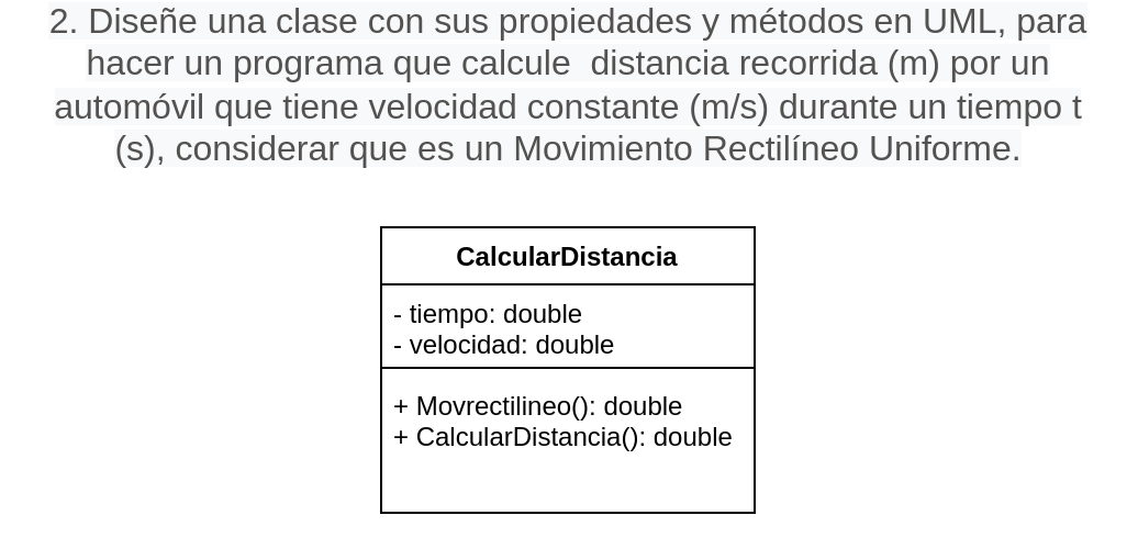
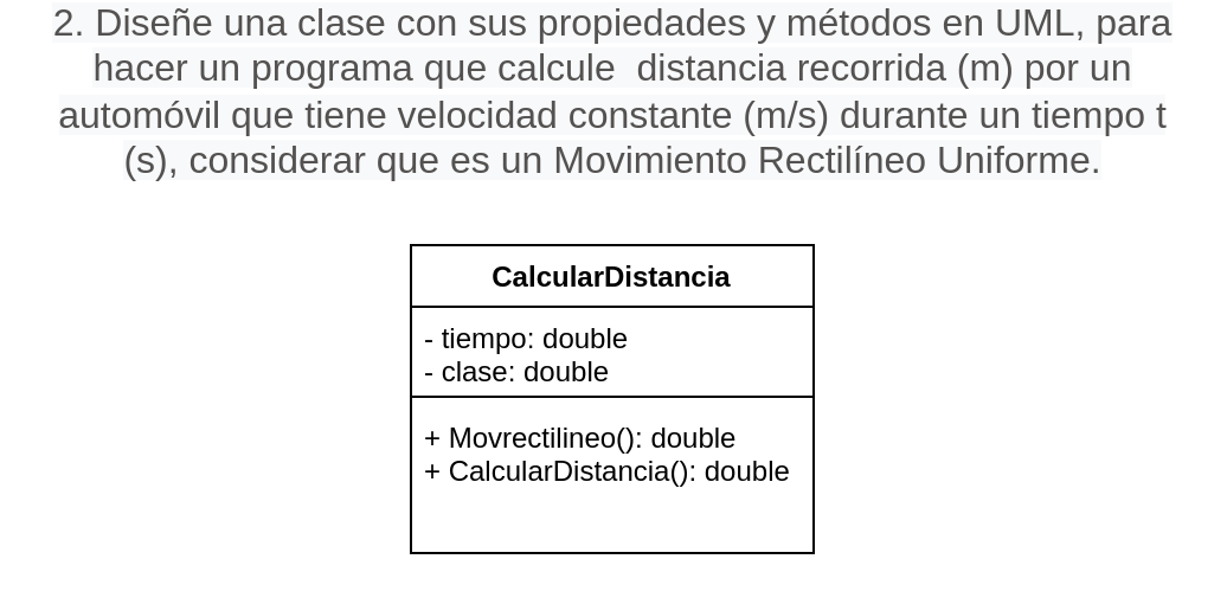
- <mxCell id="3" value="- tiempo: double&lt;div&gt;- velocidad: double&lt;/div&gt;" style="text;strokeColor=none;fillColor=none;align=left;verticalAlign=top;spacingLeft=4;spacingRight=4;overflow=hidden;rotatable=0;points=[[0,0.5],[1,0.5]];portConstraint=eastwest;whiteSpace=wrap;html=1;" parent="2" vertex="1"><mxGeometry y="26" width="170" height="34" as="geometry" /></mxCell>
+ <mxCell id="3" value="- tiempo: double&lt;div&gt;- clase: double&lt;/div&gt;" style="text;strokeColor=none;fillColor=none;align=left;verticalAlign=top;spacingLeft=4;spacingRight=4;overflow=hidden;rotatable=0;points=[[0,0.5],[1,0.5]];portConstraint=eastwest;whiteSpace=wrap;html=1;" parent="2" vertex="1"><mxGeometry y="26" width="170" height="34" as="geometry" /></mxCell>
